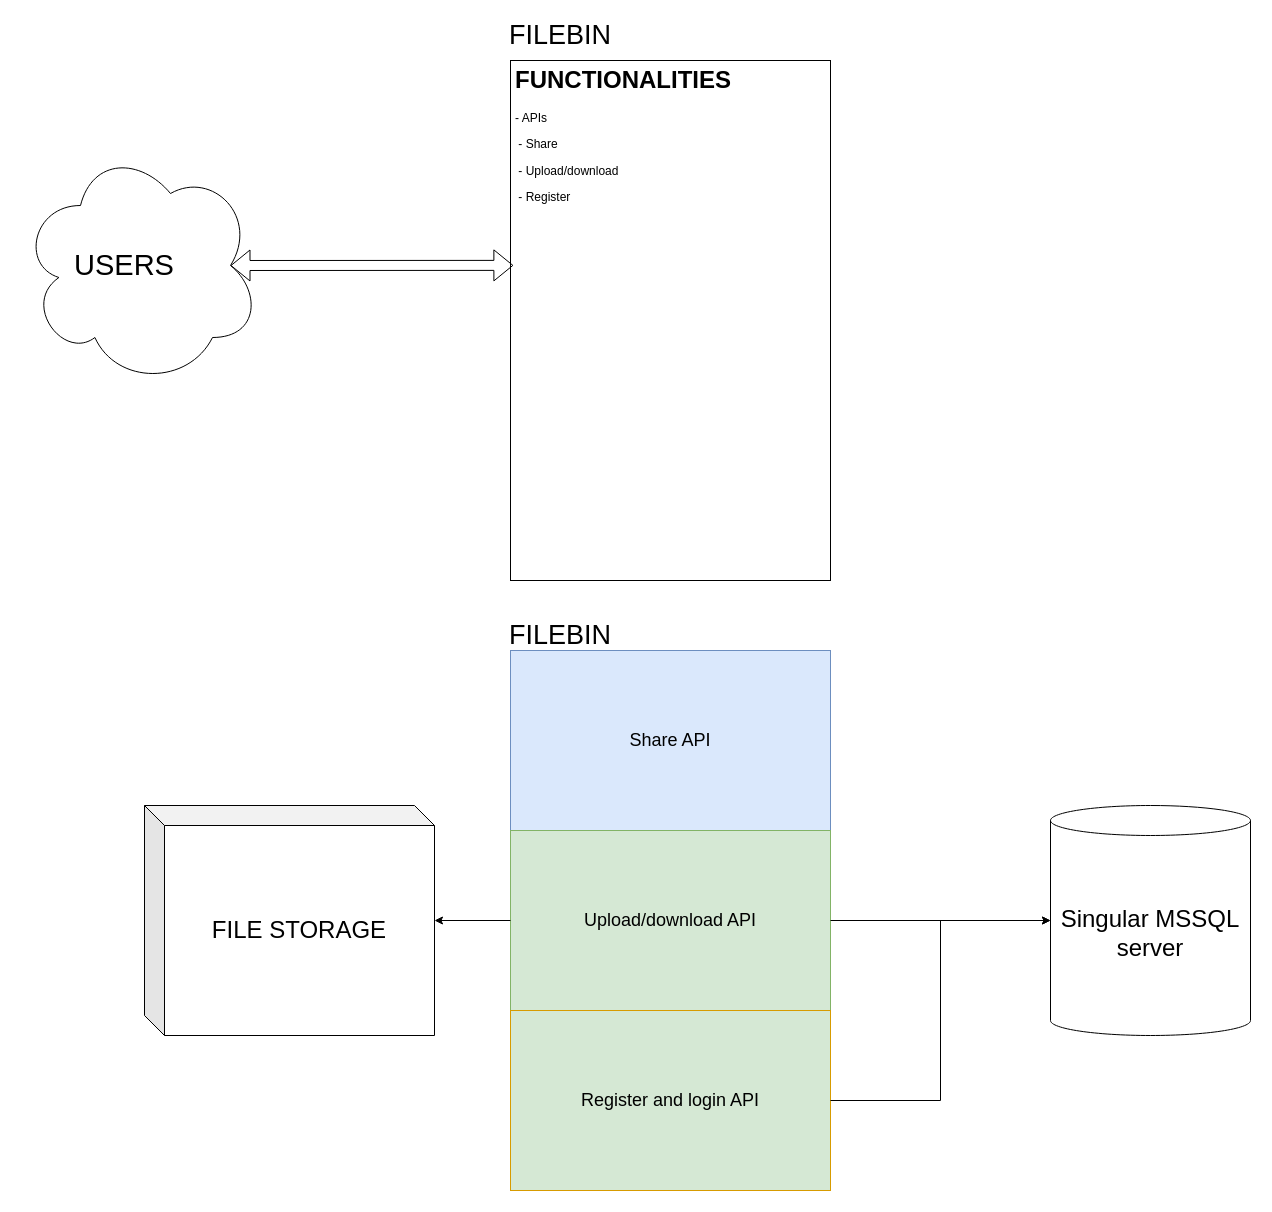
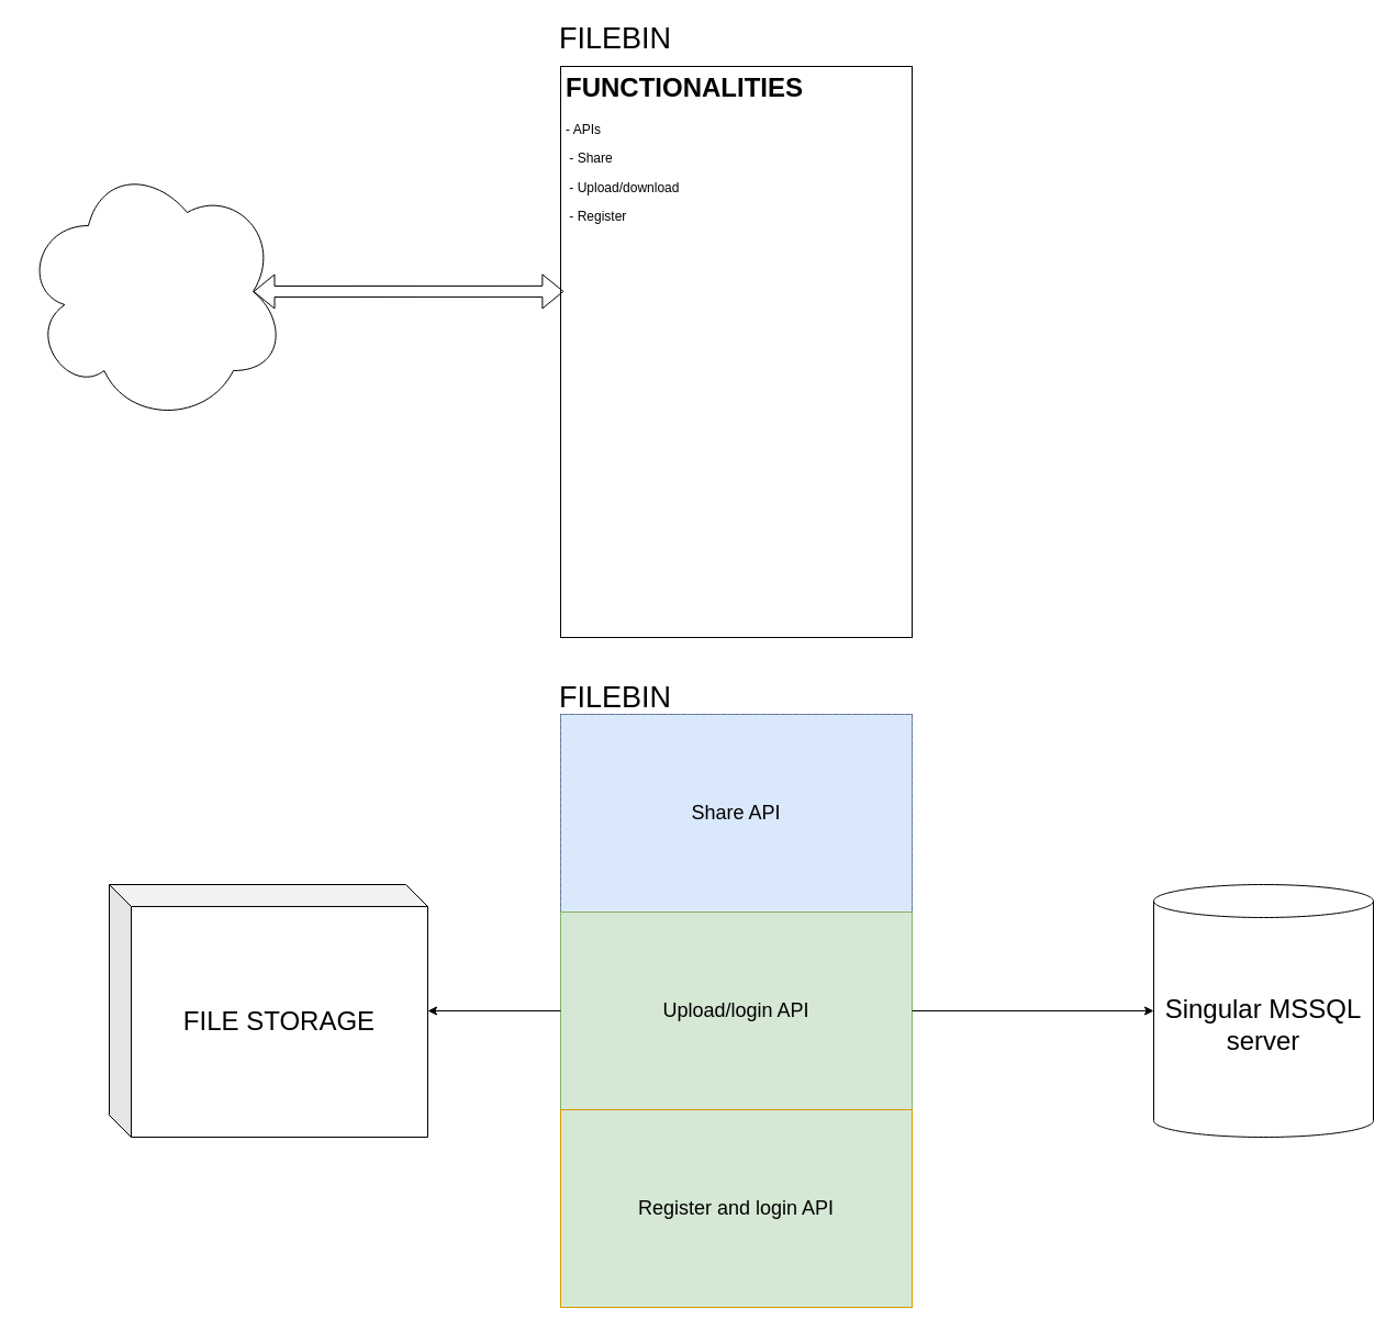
- <mxCell id="7" value="&lt;font style=&quot;font-size: 29px;&quot;&gt;USERS&lt;/font&gt;" style="text;html=1;strokeColor=none;fillColor=none;align=center;verticalAlign=middle;whiteSpace=wrap;rounded=0;" vertex="1" parent="2"><mxGeometry x="74" y="230" width="60" height="30" as="geometry" /></mxCell>
- <mxCell id="12" value="&lt;font style=&quot;font-size: 18px;&quot;&gt;Share API&lt;/font&gt;" style="rounded=0;whiteSpace=wrap;html=1;fillColor=#dae8fc;strokeColor=#6c8ebf;" vertex="1" parent="10"><mxGeometry y="30" width="320" height="180" as="geometry" /></mxCell>
+ <mxCell id="12" value="&lt;font style=&quot;font-size: 18px;&quot;&gt;Share API&lt;/font&gt;" style="rounded=0;whiteSpace=wrap;html=1;fillColor=#dae8fc;strokeColor=#6c8ebf;dashed=1;" vertex="1" parent="10"><mxGeometry y="30" width="320" height="180" as="geometry" /></mxCell>
- <mxCell id="19" value="&lt;font style=&quot;font-size: 24px;&quot;&gt;FILE STORAGE&lt;/font&gt;" style="shape=cube;whiteSpace=wrap;html=1;boundedLbl=1;backgroundOutline=1;darkOpacity=0.05;darkOpacity2=0.1;" vertex="1" parent="9"><mxGeometry x="45" y="185" width="290" height="230" as="geometry" /></mxCell>
+ <mxCell id="19" value="&lt;font style=&quot;font-size: 24px;&quot;&gt;FILE STORAGE&lt;/font&gt;" style="shape=cube;whiteSpace=wrap;html=1;boundedLbl=1;backgroundOutline=1;darkOpacity=0.05;darkOpacity2=0.1;" vertex="1" parent="9"><mxGeometry y="185" width="290" height="230" as="geometry" /></mxCell>
- <mxCell id="14" value="&lt;font style=&quot;font-size: 18px;&quot;&gt;Upload/download API&lt;/font&gt;" style="rounded=0;whiteSpace=wrap;html=1;fillColor=#d5e8d4;strokeColor=#82b366;" vertex="1" parent="10"><mxGeometry y="210" width="320" height="180" as="geometry" /></mxCell>
+ <mxCell id="14" value="&lt;font style=&quot;font-size: 18px;&quot;&gt;Upload/login API&lt;/font&gt;" style="rounded=0;whiteSpace=wrap;html=1;fillColor=#d5e8d4;strokeColor=#82b366;" vertex="1" parent="10"><mxGeometry y="210" width="320" height="180" as="geometry" /></mxCell>
- <mxCell id="18" style="edgeStyle=orthogonalEdgeStyle;rounded=0;orthogonalLoop=1;jettySize=auto;html=1;" edge="1" parent="9" source="15" target="16"><mxGeometry relative="1" as="geometry" /></mxCell>
